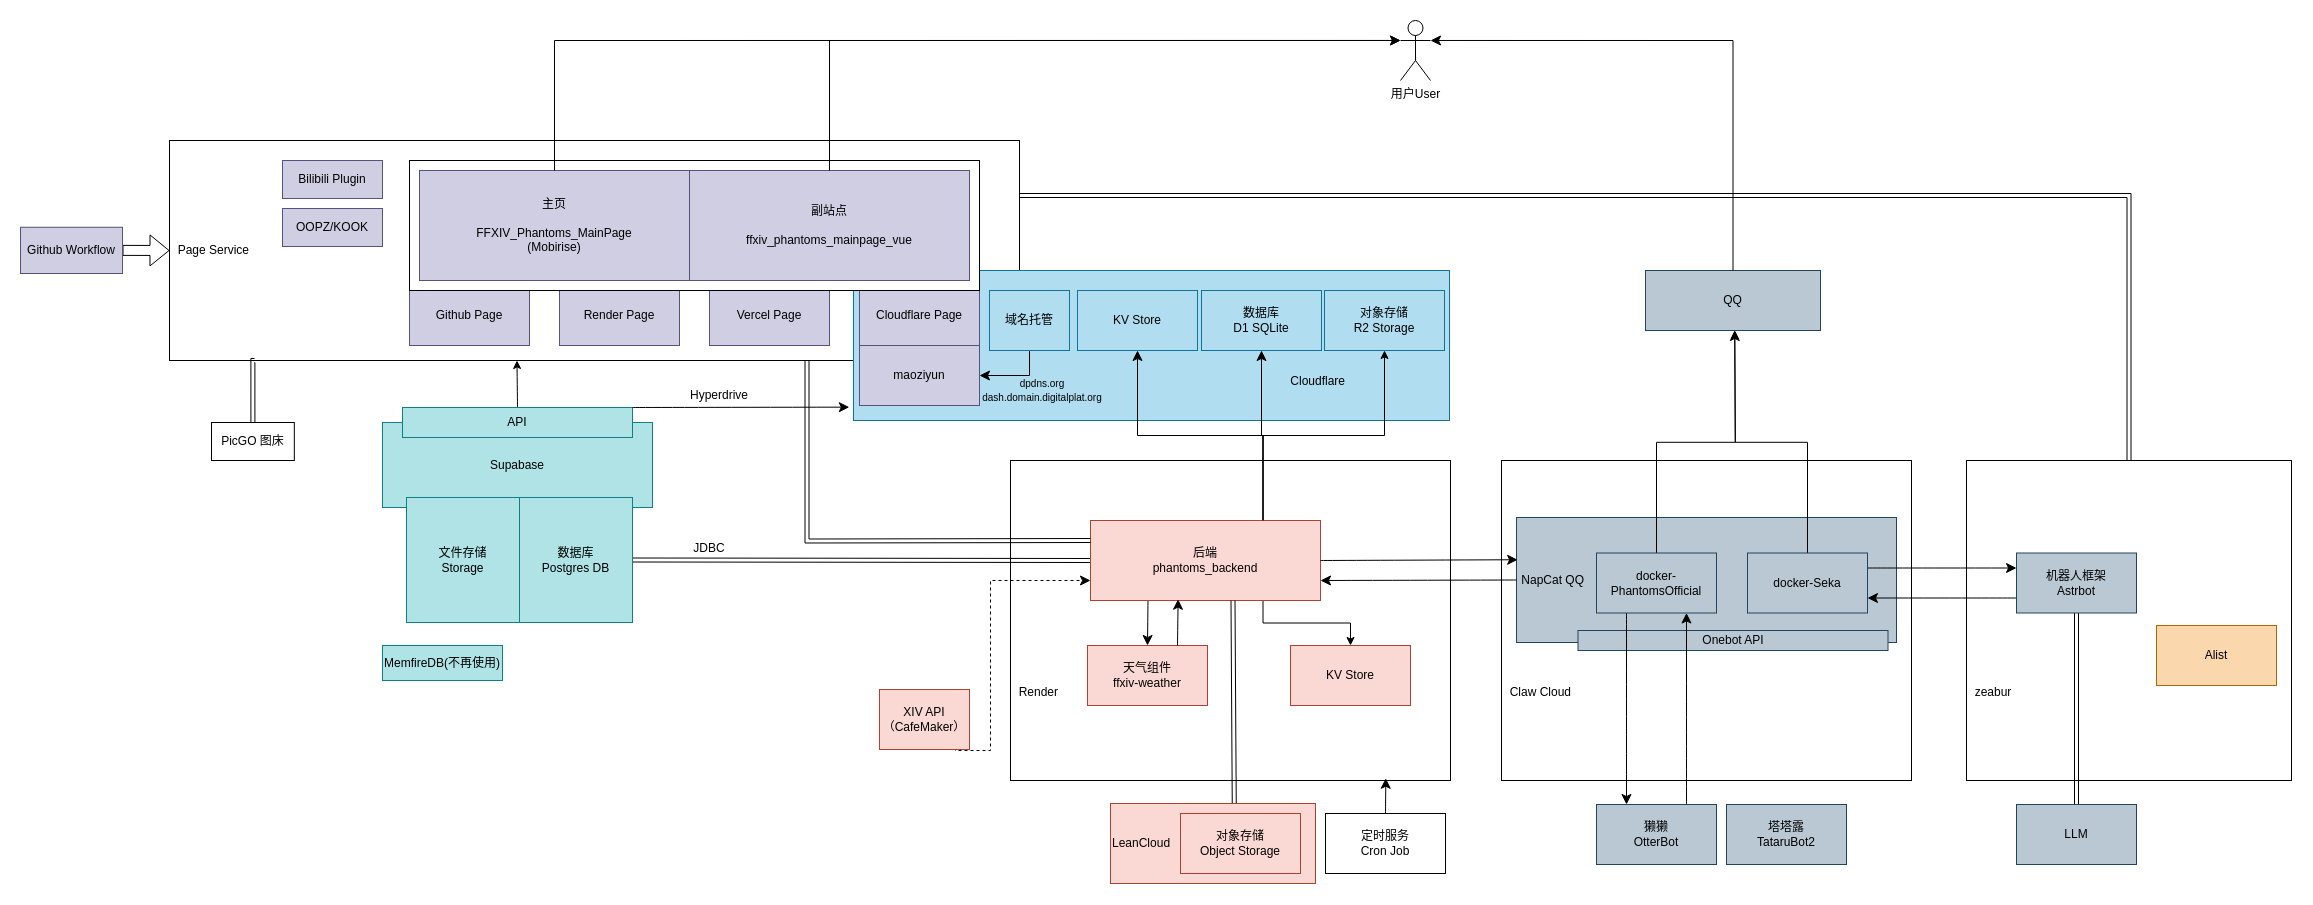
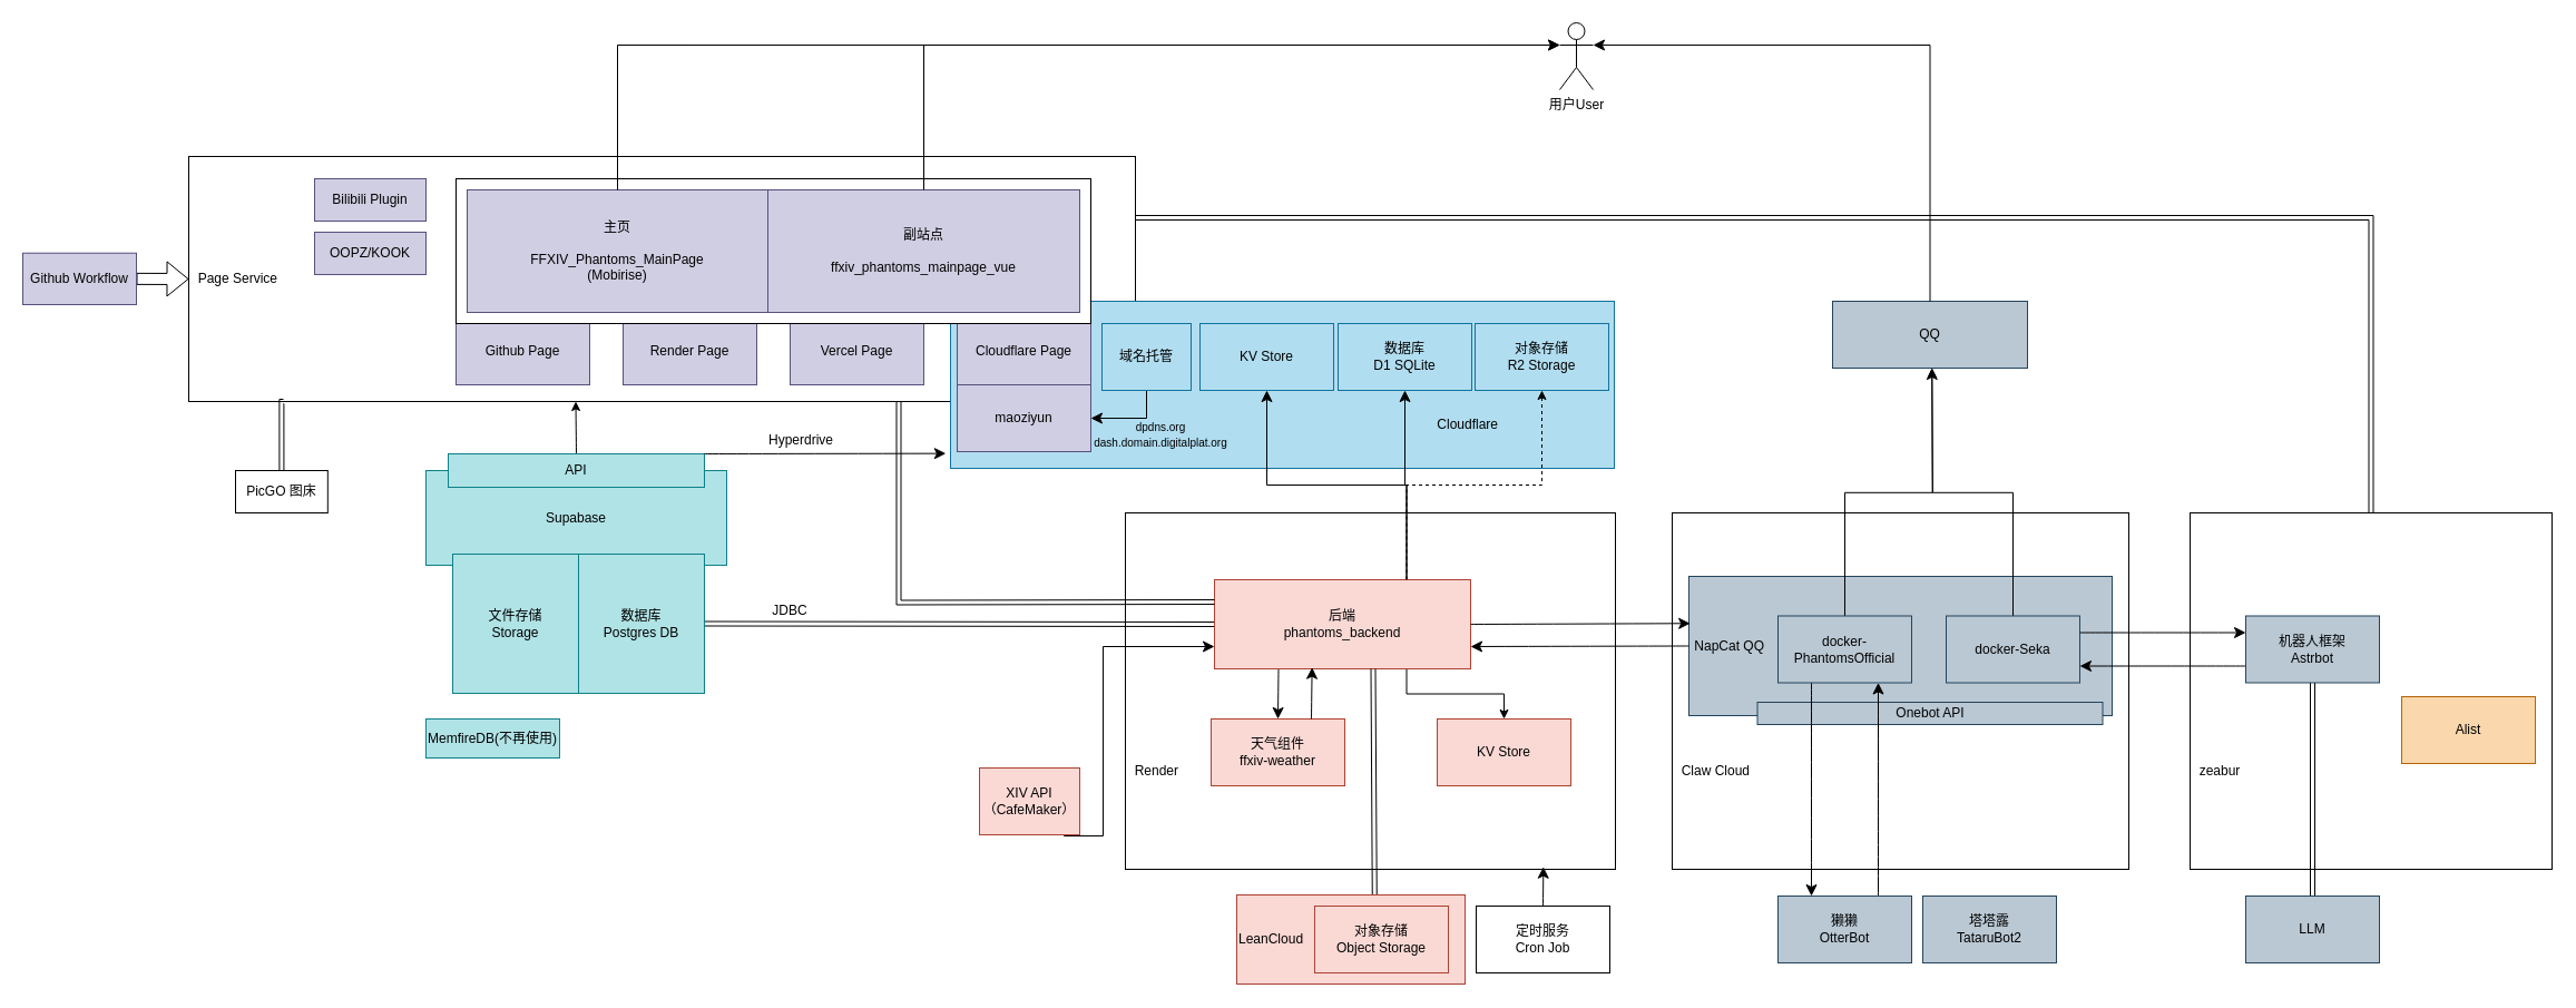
- <mxCell id="25" style="edgeStyle=orthogonalEdgeStyle;rounded=0;orthogonalLoop=1;jettySize=auto;html=1;exitX=0.75;exitY=0;exitDx=0;exitDy=0;entryX=0.5;entryY=1;entryDx=0;entryDy=0;" parent="1" source="26" target="72" edge="1"><mxGeometry relative="1" as="geometry" /></mxCell>
+ <mxCell id="25" style="edgeStyle=orthogonalEdgeStyle;rounded=0;orthogonalLoop=1;jettySize=auto;html=1;exitX=0.75;exitY=0;exitDx=0;exitDy=0;entryX=0.5;entryY=1;entryDx=0;entryDy=0;dashed=1;" parent="1" source="26" target="72" edge="1"><mxGeometry relative="1" as="geometry" /></mxCell>
- <mxCell id="58" style="edgeStyle=orthogonalEdgeStyle;rounded=0;orthogonalLoop=1;jettySize=auto;html=1;exitX=1;exitY=0.5;exitDx=0;exitDy=0;entryX=0;entryY=0.75;entryDx=0;entryDy=0;fontSize=12;startSize=8;endSize=8;dashed=1;" parent="1" source="59" target="26" edge="1"><mxGeometry relative="1" as="geometry"><Array as="points"><mxPoint x="955" y="750" /><mxPoint x="990" y="750" /><mxPoint x="990" y="580" /></Array></mxGeometry></mxCell>
+ <mxCell id="58" style="edgeStyle=orthogonalEdgeStyle;rounded=0;orthogonalLoop=1;jettySize=auto;html=1;exitX=1;exitY=0.5;exitDx=0;exitDy=0;entryX=0;entryY=0.75;entryDx=0;entryDy=0;fontSize=12;startSize=8;endSize=8;" parent="1" source="59" target="26" edge="1"><mxGeometry relative="1" as="geometry"><Array as="points"><mxPoint x="955" y="750" /><mxPoint x="990" y="750" /><mxPoint x="990" y="580" /></Array></mxGeometry></mxCell>
